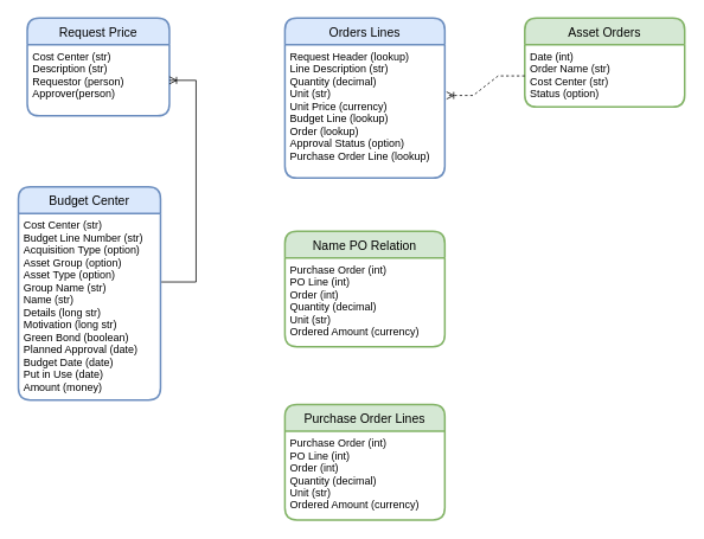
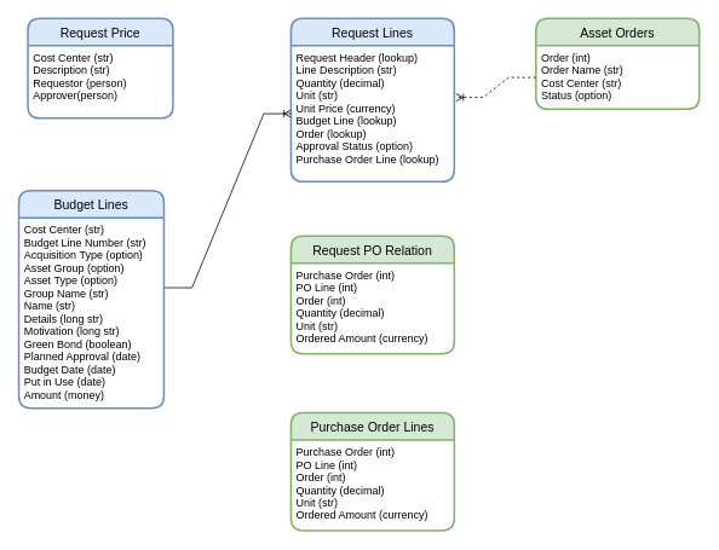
- <mxCell id="6" value="Orders Lines" style="swimlane;childLayout=stackLayout;horizontal=1;startSize=30;horizontalStack=0;rounded=1;fontSize=14;fontStyle=0;strokeWidth=2;resizeParent=0;resizeLast=1;shadow=0;dashed=0;align=center;fillColor=#dae8fc;strokeColor=#6c8ebf;movable=1;resizable=1;rotatable=1;deletable=1;editable=1;connectable=1;container=0;" vertex="1" parent="1"><mxGeometry x="320" y="20" width="180" height="180" as="geometry" /></mxCell>
+ <mxCell id="6" value="Request Lines" style="swimlane;childLayout=stackLayout;horizontal=1;startSize=30;horizontalStack=0;rounded=1;fontSize=14;fontStyle=0;strokeWidth=2;resizeParent=0;resizeLast=1;shadow=0;dashed=0;align=center;fillColor=#dae8fc;strokeColor=#6c8ebf;movable=1;resizable=1;rotatable=1;deletable=1;editable=1;connectable=1;container=0;" vertex="1" parent="1"><mxGeometry x="320" y="20" width="180" height="180" as="geometry" /></mxCell>
- <mxCell id="12" value="Date (int)&#10;Order Name (str)&#10;Cost Center (str)&#10;Status (option)&#10;&#10;&#10;&#10;&#10;&#10;&#10;" style="align=left;strokeColor=none;fillColor=none;spacingLeft=4;fontSize=12;verticalAlign=top;resizable=1;rotatable=1;part=1;movable=1;deletable=1;editable=1;connectable=1;" vertex="1" parent="11"><mxGeometry y="30" width="180" height="70" as="geometry" /></mxCell>
+ <mxCell id="12" value="Order (int)&#10;Order Name (str)&#10;Cost Center (str)&#10;Status (option)&#10;&#10;&#10;&#10;&#10;&#10;&#10;" style="align=left;strokeColor=none;fillColor=none;spacingLeft=4;fontSize=12;verticalAlign=top;resizable=1;rotatable=1;part=1;movable=1;deletable=1;editable=1;connectable=1;" vertex="1" parent="11"><mxGeometry y="30" width="180" height="70" as="geometry" /></mxCell>
- <mxCell id="8" value="" style="edgeStyle=entityRelationEdgeStyle;fontSize=12;html=1;endArrow=ERoneToMany;rounded=0;exitX=1.006;exitY=0.367;exitDx=0;exitDy=0;exitPerimeter=0;" edge="1" parent="1" source="3" target="5"><mxGeometry width="100" height="100" relative="1" as="geometry"><mxPoint x="350" y="460" as="sourcePoint" /><mxPoint x="450" y="360" as="targetPoint" /></mxGeometry></mxCell>
+ <mxCell id="8" value="" style="edgeStyle=entityRelationEdgeStyle;fontSize=12;html=1;endArrow=ERoneToMany;rounded=0;exitX=1.006;exitY=0.367;exitDx=0;exitDy=0;exitPerimeter=0;entryX=0;entryY=0.5;entryDx=0;entryDy=0;" edge="1" parent="1" source="3" target="7"><mxGeometry width="100" height="100" relative="1" as="geometry"><mxPoint x="350" y="460" as="sourcePoint" /><mxPoint x="450" y="360" as="targetPoint" /></mxGeometry></mxCell>
- <mxCell id="2" value="Budget Center" style="swimlane;childLayout=stackLayout;horizontal=1;startSize=30;horizontalStack=0;rounded=1;fontSize=14;fontStyle=0;strokeWidth=2;resizeParent=0;resizeLast=1;shadow=0;dashed=0;align=center;fillColor=#dae8fc;strokeColor=#6c8ebf;movable=0;resizable=0;rotatable=0;deletable=0;editable=0;connectable=0;container=0;" parent="1" vertex="1"><mxGeometry x="20" y="210" width="160" height="240" as="geometry" /></mxCell>
+ <mxCell id="2" value="Budget Lines" style="swimlane;childLayout=stackLayout;horizontal=1;startSize=30;horizontalStack=0;rounded=1;fontSize=14;fontStyle=0;strokeWidth=2;resizeParent=0;resizeLast=1;shadow=0;dashed=0;align=center;fillColor=#dae8fc;strokeColor=#6c8ebf;movable=0;resizable=0;rotatable=0;deletable=0;editable=0;connectable=0;container=0;" parent="1" vertex="1"><mxGeometry x="20" y="210" width="160" height="240" as="geometry" /></mxCell>
- <mxCell id="14" value="Name PO Relation" style="swimlane;childLayout=stackLayout;horizontal=1;startSize=30;horizontalStack=0;rounded=1;fontSize=14;fontStyle=0;strokeWidth=2;resizeParent=0;resizeLast=1;shadow=0;dashed=0;align=center;fillColor=#d5e8d4;strokeColor=#82b366;movable=1;resizable=1;rotatable=1;deletable=1;editable=1;connectable=1;container=0;" vertex="1" parent="1"><mxGeometry x="320" y="260" width="180" height="130" as="geometry" /></mxCell>
+ <mxCell id="14" value="Request PO Relation" style="swimlane;childLayout=stackLayout;horizontal=1;startSize=30;horizontalStack=0;rounded=1;fontSize=14;fontStyle=0;strokeWidth=2;resizeParent=0;resizeLast=1;shadow=0;dashed=0;align=center;fillColor=#d5e8d4;strokeColor=#82b366;movable=1;resizable=1;rotatable=1;deletable=1;editable=1;connectable=1;container=0;" vertex="1" parent="1"><mxGeometry x="320" y="260" width="180" height="130" as="geometry" /></mxCell>
